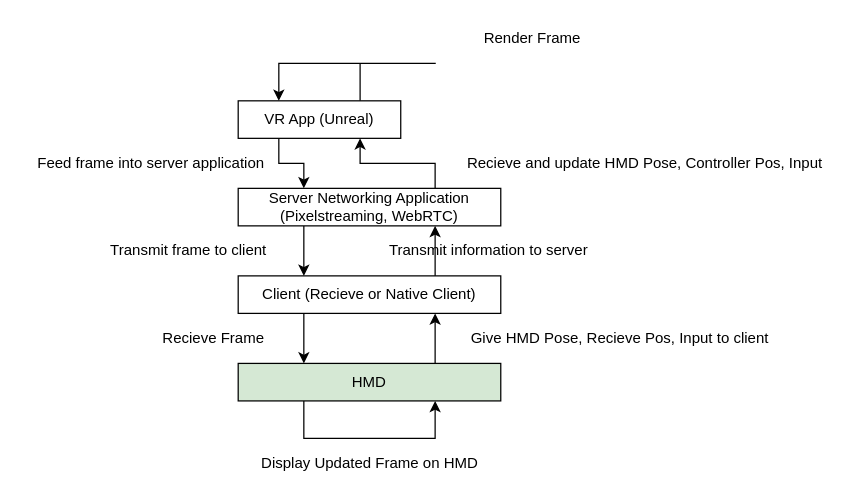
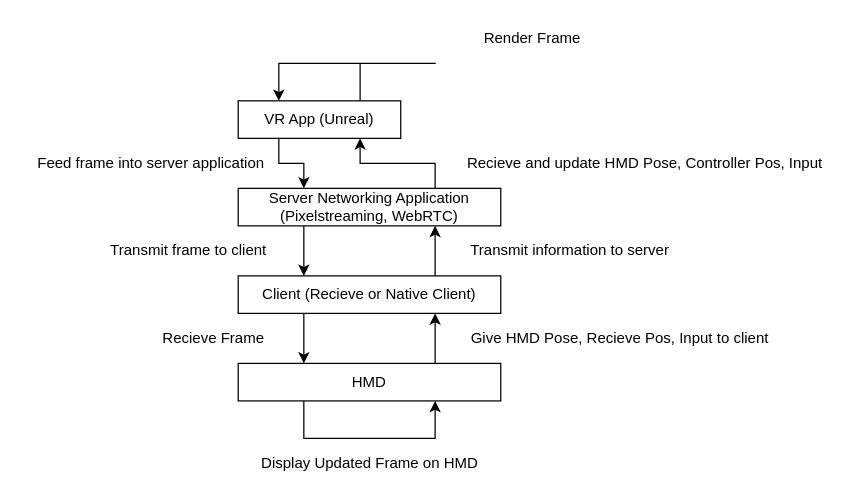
- <mxCell id="15" value="Transmit information to server" style="text;html=1;align=center;verticalAlign=middle;resizable=0;points=[];autosize=1;" vertex="1" parent="1"><mxGeometry x="300" y="190" width="180" height="20" as="geometry" /></mxCell>
+ <mxCell id="15" value="Transmit information to server" style="text;html=1;align=center;verticalAlign=middle;resizable=0;points=[];autosize=1;" vertex="1" parent="1"><mxGeometry x="365" y="190" width="180" height="20" as="geometry" /></mxCell>
- <mxCell id="13" value="HMD" style="rounded=0;whiteSpace=wrap;html=1;fillColor=#d5e8d4;" vertex="1" parent="1"><mxGeometry x="190" y="290" width="210" height="30" as="geometry" /></mxCell>
+ <mxCell id="13" value="HMD" style="rounded=0;whiteSpace=wrap;html=1;" vertex="1" parent="1"><mxGeometry x="190" y="290" width="210" height="30" as="geometry" /></mxCell>
